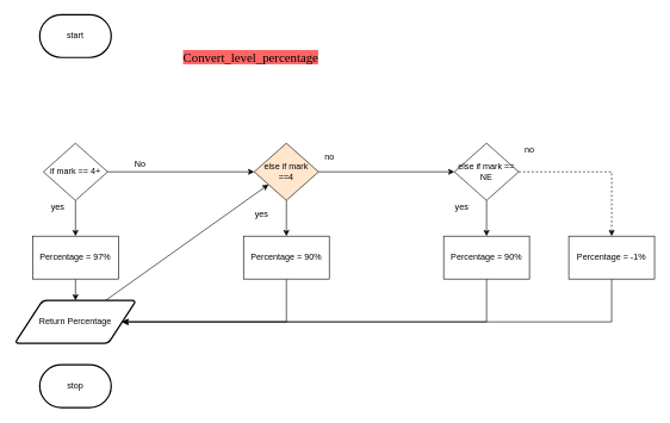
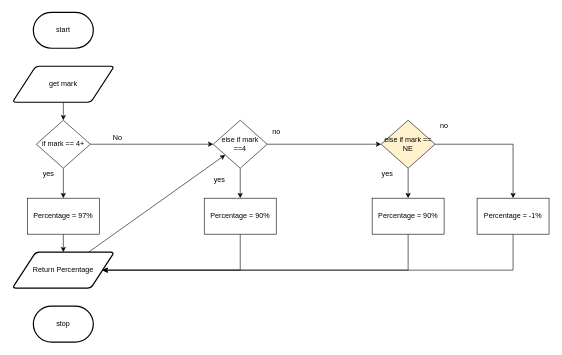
- <mxCell id="2" value="&lt;font color=&quot;#000000&quot;&gt;&lt;span style=&quot;font-size: 18px ; background-color: rgb(255 , 102 , 102)&quot;&gt;Convert_level_percentage&lt;/span&gt;&lt;/font&gt;" style="text;html=1;align=center;verticalAlign=middle;resizable=0;points=[];autosize=1;strokeColor=none;fillColor=none;fontSize=12;fontFamily=Georgia;" parent="1" vertex="1"><mxGeometry x="235" y="70" width="230" height="20" as="geometry" /></mxCell>
+ <mxCell id="5" value="get mark" style="shape=parallelogram;html=1;strokeWidth=2;perimeter=parallelogramPerimeter;whiteSpace=wrap;rounded=1;arcSize=12;size=0.23;" vertex="1" parent="1"><mxGeometry x="20" y="110" width="170" height="60" as="geometry" /></mxCell>
+ <mxCell id="4" style="edgeStyle=none;html=1;entryX=0.5;entryY=0;entryDx=0;entryDy=0;" edge="1" parent="1" source="5" target="8"><mxGeometry relative="1" as="geometry" /></mxCell>
- <mxCell id="11" value="else if mark&lt;br&gt;==4" style="rhombus;whiteSpace=wrap;html=1;fillColor=#ffe6cc;" vertex="1" parent="1"><mxGeometry x="355" y="200" width="90" height="80" as="geometry" /></mxCell>
+ <mxCell id="11" value="else if mark&lt;br&gt;==4" style="rhombus;whiteSpace=wrap;html=1;" vertex="1" parent="1"><mxGeometry x="355" y="200" width="90" height="80" as="geometry" /></mxCell>
- <mxCell id="14" value="else if mark == NE" style="rhombus;whiteSpace=wrap;html=1;" vertex="1" parent="1"><mxGeometry x="635" y="200" width="90" height="80" as="geometry" /></mxCell>
+ <mxCell id="14" value="else if mark == NE" style="rhombus;whiteSpace=wrap;html=1;fillColor=#fff2cc;" vertex="1" parent="1"><mxGeometry x="635" y="200" width="90" height="80" as="geometry" /></mxCell>
- <mxCell id="13" style="edgeStyle=none;html=1;entryX=0.5;entryY=0;entryDx=0;entryDy=0;rounded=0;dashed=1;" edge="1" parent="1" source="14" target="28"><mxGeometry relative="1" as="geometry"><mxPoint x="855" y="340" as="targetPoint" /><Array as="points"><mxPoint x="855" y="240" /></Array></mxGeometry></mxCell>
+ <mxCell id="13" style="edgeStyle=none;html=1;entryX=0.5;entryY=0;entryDx=0;entryDy=0;rounded=0;" edge="1" parent="1" source="14" target="28"><mxGeometry relative="1" as="geometry"><mxPoint x="855" y="340" as="targetPoint" /><Array as="points"><mxPoint x="855" y="240" /></Array></mxGeometry></mxCell>
